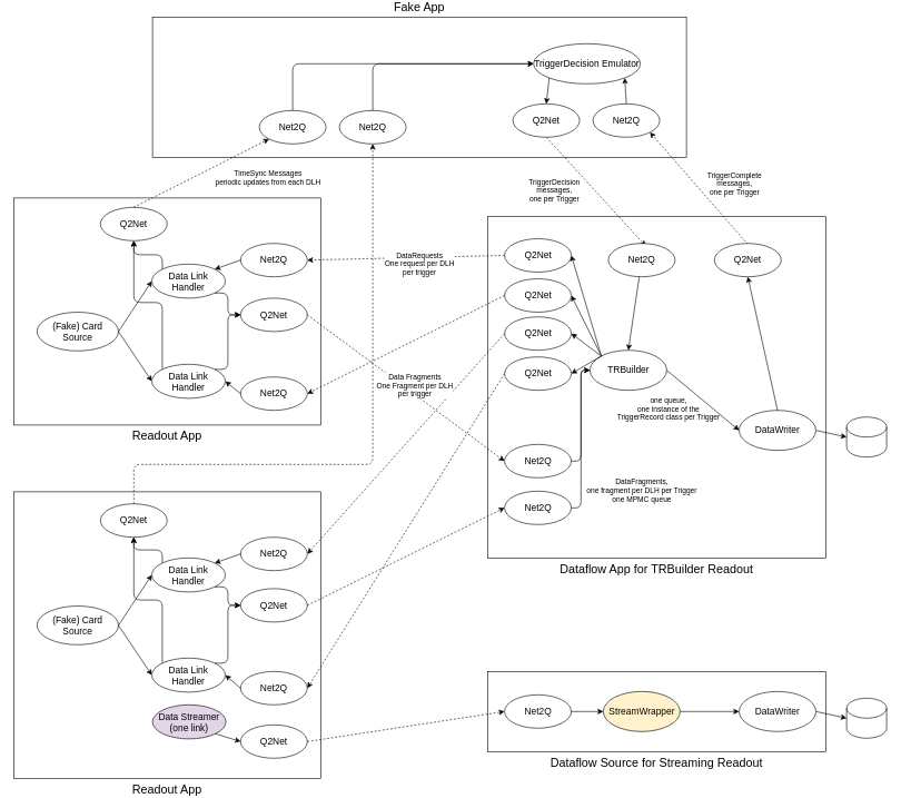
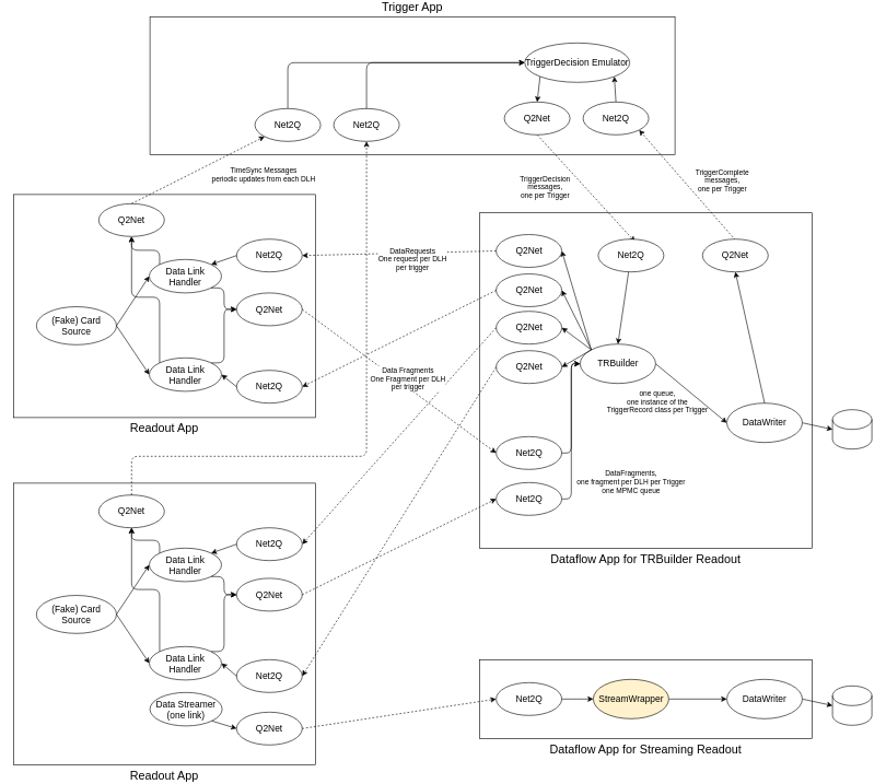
- <mxCell id="4" value="&lt;font style=&quot;font-size: 18px&quot;&gt;Fake App&lt;/font&gt;" style="rounded=0;whiteSpace=wrap;html=1;fillColor=none;labelPosition=center;verticalLabelPosition=top;align=center;verticalAlign=bottom;" parent="1" vertex="1"><mxGeometry x="228" y="20" width="800" height="210" as="geometry" /></mxCell>
+ <mxCell id="4" value="&lt;font style=&quot;font-size: 18px&quot;&gt;Trigger App&lt;/font&gt;" style="rounded=0;whiteSpace=wrap;html=1;fillColor=none;labelPosition=center;verticalLabelPosition=top;align=center;verticalAlign=bottom;" parent="1" vertex="1"><mxGeometry x="228" y="20" width="800" height="210" as="geometry" /></mxCell>
- <mxCell id="79" value="&lt;font style=&quot;font-size: 14px&quot;&gt;Data Streamer (one link)&lt;br&gt;&lt;/font&gt;" style="ellipse;whiteSpace=wrap;html=1;fillColor=#e1d5e7;" parent="1" vertex="1"><mxGeometry x="228" y="1050" width="110" height="51" as="geometry" /></mxCell>
+ <mxCell id="79" value="&lt;font style=&quot;font-size: 14px&quot;&gt;Data Streamer (one link)&lt;br&gt;&lt;/font&gt;" style="ellipse;whiteSpace=wrap;html=1;" parent="1" vertex="1"><mxGeometry x="228" y="1050" width="110" height="51" as="geometry" /></mxCell>
- <mxCell id="82" value="&lt;font style=&quot;font-size: 18px&quot;&gt;Dataflow Source for Streaming Readout&lt;br&gt;&lt;/font&gt;" style="rounded=0;whiteSpace=wrap;html=1;fillColor=none;labelPosition=center;verticalLabelPosition=bottom;align=center;verticalAlign=top;" parent="1" vertex="1"><mxGeometry x="730" y="1000" width="507" height="120" as="geometry" /></mxCell>
+ <mxCell id="82" value="&lt;font style=&quot;font-size: 18px&quot;&gt;Dataflow App for Streaming Readout&lt;br&gt;&lt;/font&gt;" style="rounded=0;whiteSpace=wrap;html=1;fillColor=none;labelPosition=center;verticalLabelPosition=bottom;align=center;verticalAlign=top;" parent="1" vertex="1"><mxGeometry x="730" y="1000" width="507" height="120" as="geometry" /></mxCell>
